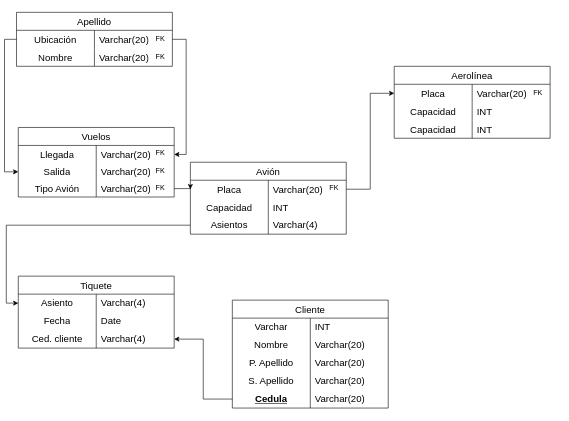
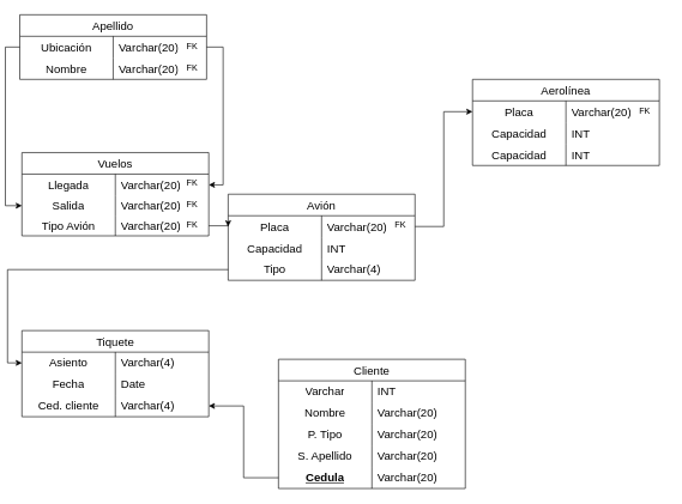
- <mxCell id="29" value="Asientos" style="shape=partialRectangle;html=1;whiteSpace=wrap;connectable=0;fillColor=none;top=0;left=0;bottom=0;right=0;overflow=hidden;pointerEvents=1;strokeColor=inherit;fontSize=16;" vertex="1" parent="28"><mxGeometry width="130" height="30" as="geometry"><mxRectangle width="130" height="30" as="alternateBounds" /></mxGeometry></mxCell>
+ <mxCell id="29" value="Tipo" style="shape=partialRectangle;html=1;whiteSpace=wrap;connectable=0;fillColor=none;top=0;left=0;bottom=0;right=0;overflow=hidden;pointerEvents=1;strokeColor=inherit;fontSize=16;" vertex="1" parent="28"><mxGeometry width="130" height="30" as="geometry"><mxRectangle width="130" height="30" as="alternateBounds" /></mxGeometry></mxCell>
- <mxCell id="51" value="P. Apellido" style="shape=partialRectangle;html=1;whiteSpace=wrap;connectable=0;fillColor=none;top=0;left=0;bottom=0;right=0;overflow=hidden;pointerEvents=1;strokeColor=inherit;fontSize=16;" vertex="1" parent="50"><mxGeometry width="130" height="30" as="geometry"><mxRectangle width="130" height="30" as="alternateBounds" /></mxGeometry></mxCell>
+ <mxCell id="51" value="P. Tipo" style="shape=partialRectangle;html=1;whiteSpace=wrap;connectable=0;fillColor=none;top=0;left=0;bottom=0;right=0;overflow=hidden;pointerEvents=1;strokeColor=inherit;fontSize=16;" vertex="1" parent="50"><mxGeometry width="130" height="30" as="geometry"><mxRectangle width="130" height="30" as="alternateBounds" /></mxGeometry></mxCell>
